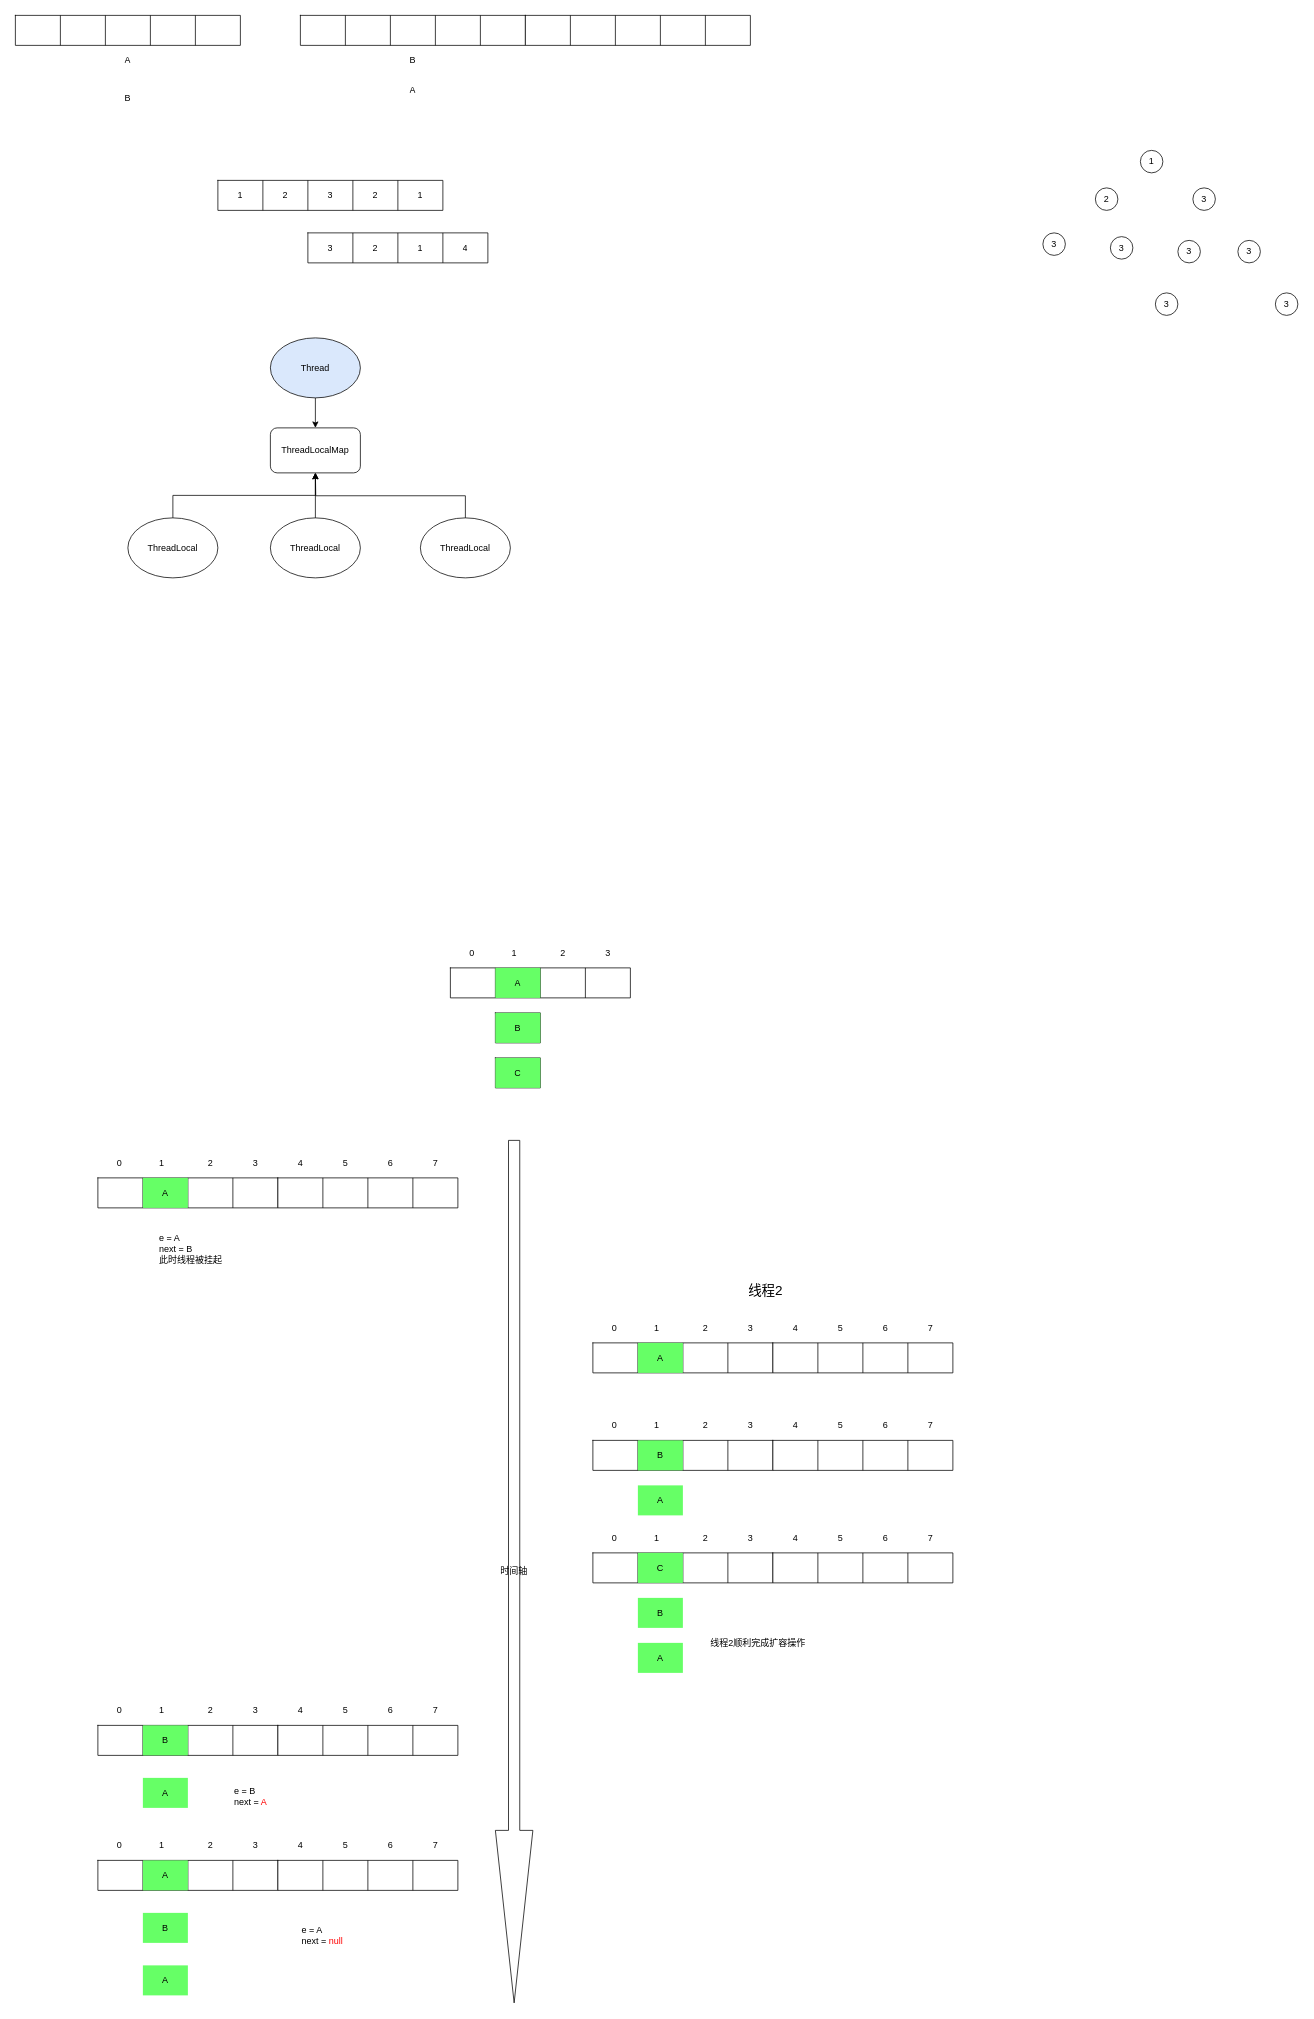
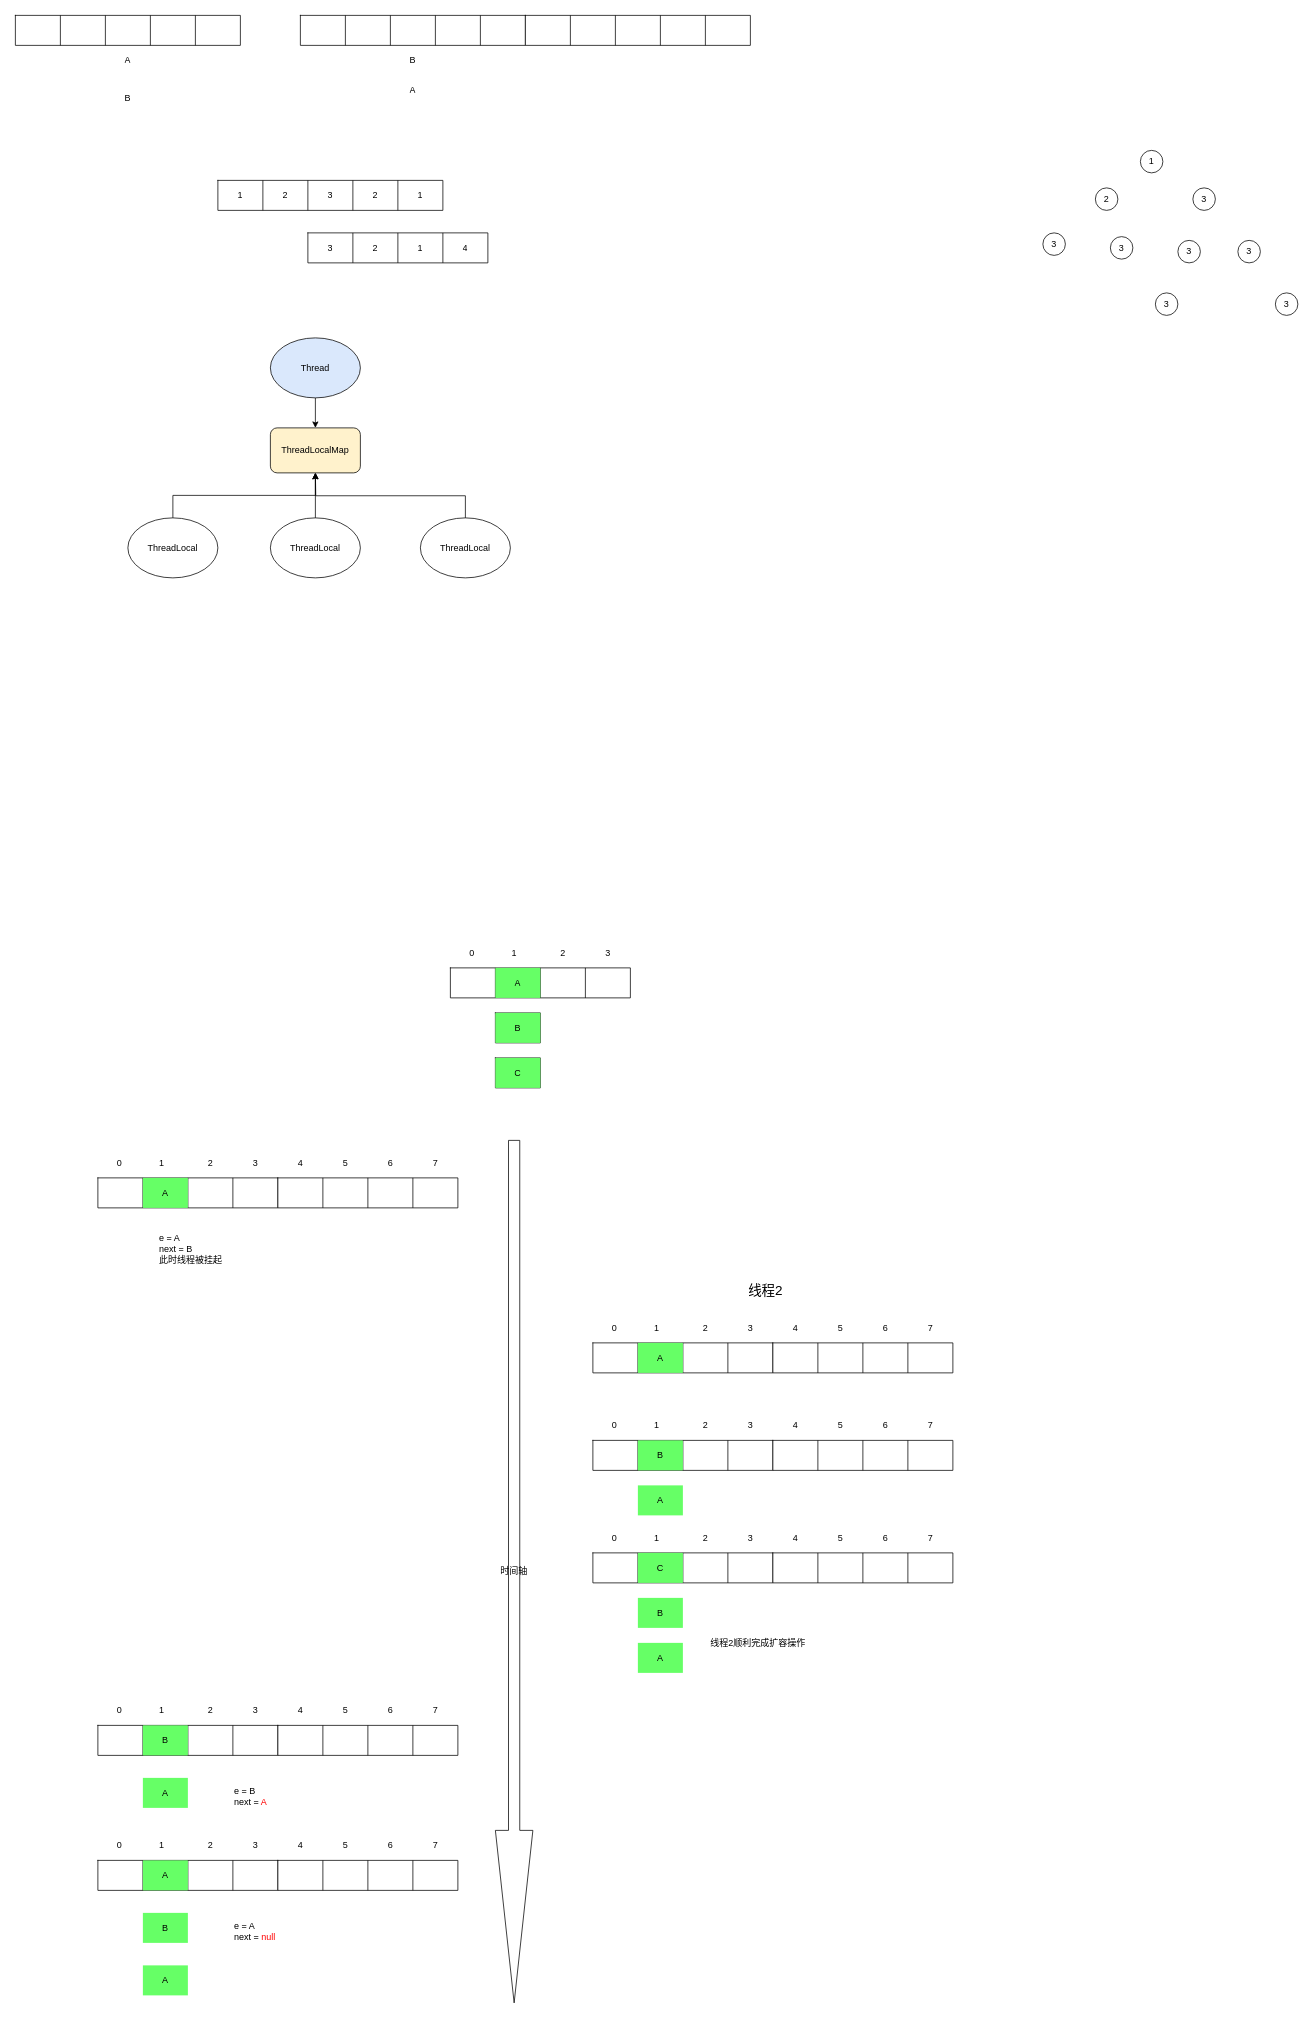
- <mxCell id="23" value="ThreadLocalMap" style="rounded=1;whiteSpace=wrap;html=1;" parent="1" vertex="1"><mxGeometry x="360" y="570" width="120" height="60" as="geometry" /></mxCell>
+ <mxCell id="23" value="ThreadLocalMap" style="rounded=1;whiteSpace=wrap;html=1;fillColor=#fff2cc;" parent="1" vertex="1"><mxGeometry x="360" y="570" width="120" height="60" as="geometry" /></mxCell>
- <mxCell id="193" value="e = A&lt;br&gt;next = &lt;font color=&quot;#ff0000&quot;&gt;null&lt;/font&gt;" style="text;html=1;align=left;verticalAlign=middle;resizable=0;points=[];autosize=1;strokeColor=none;" parent="1" vertex="1"><mxGeometry x="400" y="2565" width="70" height="30" as="geometry" /></mxCell>
+ <mxCell id="193" value="e = A&lt;br&gt;next = &lt;font color=&quot;#ff0000&quot;&gt;null&lt;/font&gt;" style="text;html=1;align=left;verticalAlign=middle;resizable=0;points=[];autosize=1;strokeColor=none;" parent="1" vertex="1"><mxGeometry x="310" y="2560" width="70" height="30" as="geometry" /></mxCell>
